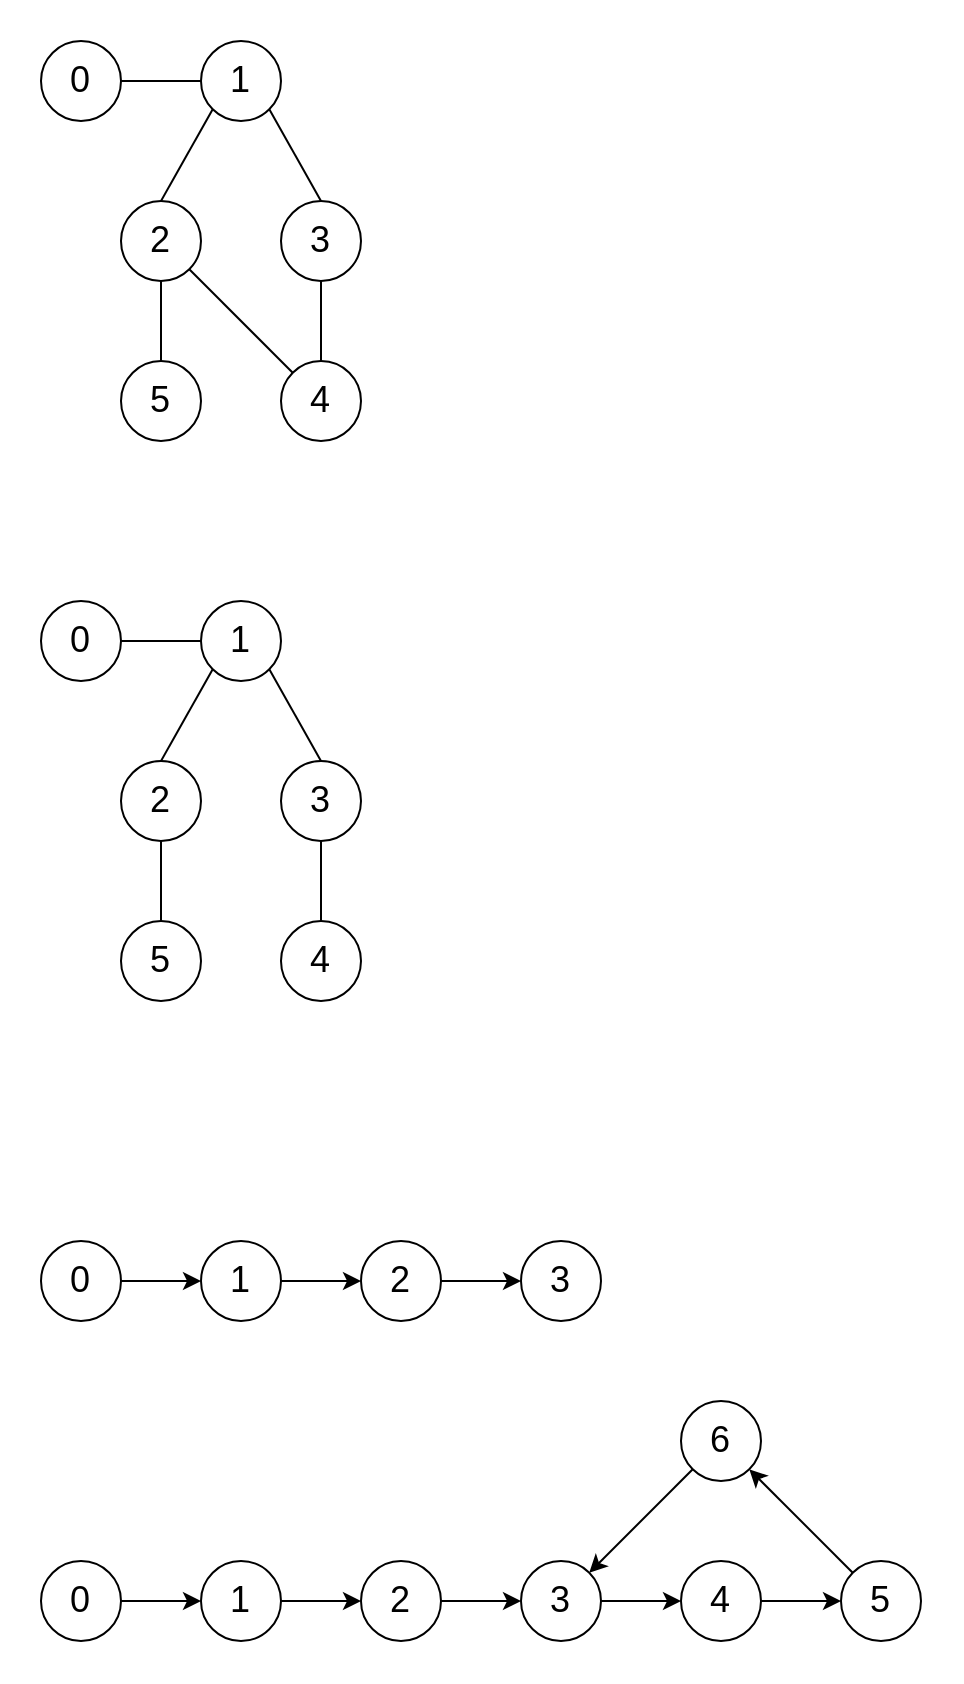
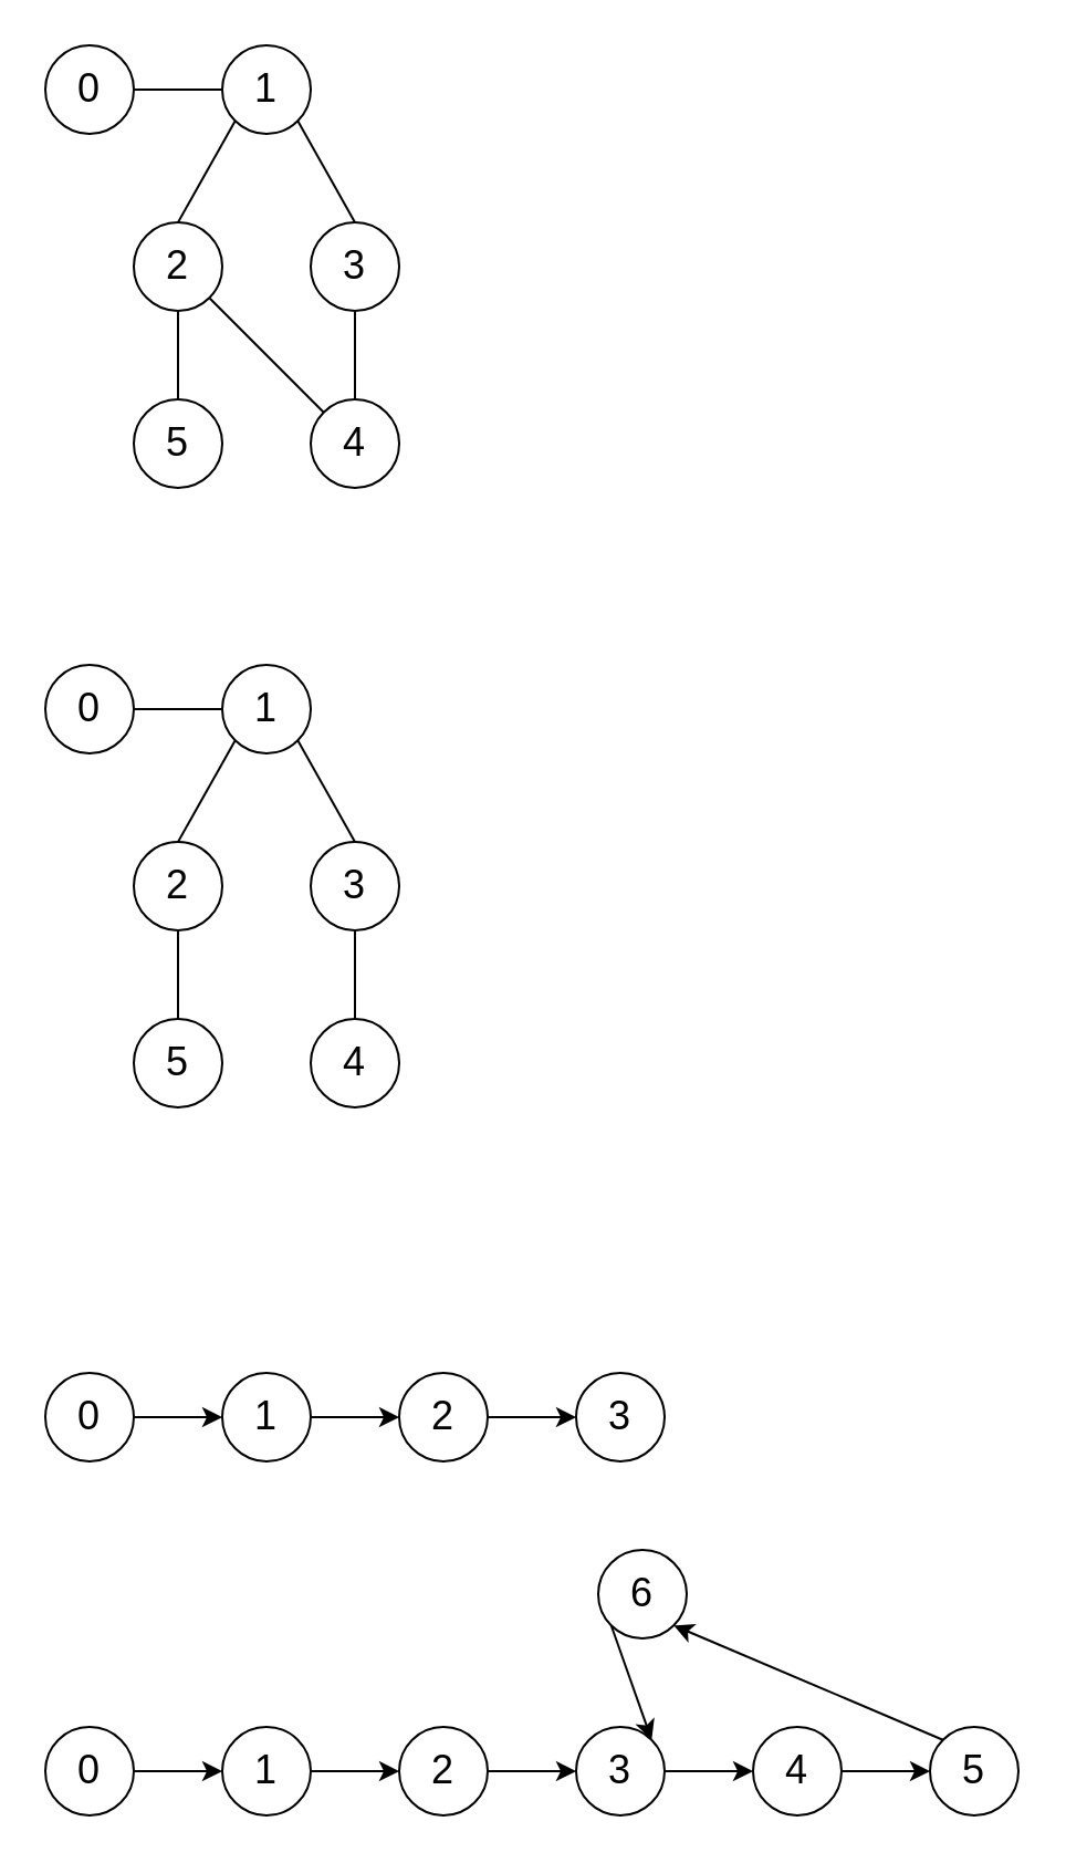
- <mxCell id="43" value="&lt;font style=&quot;font-size: 18px&quot;&gt;6&lt;/font&gt;" style="ellipse;whiteSpace=wrap;html=1;aspect=fixed;" vertex="1" parent="1"><mxGeometry x="340" y="700" width="40" height="40" as="geometry" /></mxCell>
+ <mxCell id="43" value="&lt;font style=&quot;font-size: 18px&quot;&gt;6&lt;/font&gt;" style="ellipse;whiteSpace=wrap;html=1;aspect=fixed;" vertex="1" parent="1"><mxGeometry x="270" y="700" width="40" height="40" as="geometry" /></mxCell>
